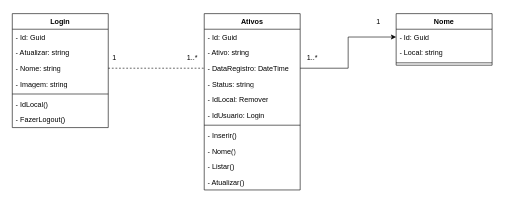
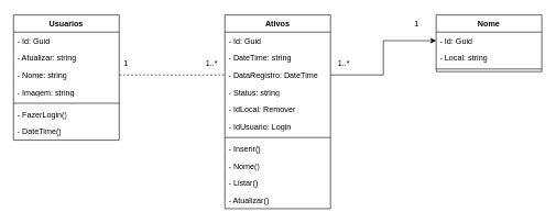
- <mxCell id="2" value="Login" style="swimlane;fontStyle=1;align=center;verticalAlign=top;childLayout=stackLayout;horizontal=1;startSize=26;horizontalStack=0;resizeParent=1;resizeParentMax=0;resizeLast=0;collapsible=1;marginBottom=0;whiteSpace=wrap;html=1;" vertex="1" parent="1"><mxGeometry x="20" y="22" width="160" height="190" as="geometry" /></mxCell>
+ <mxCell id="2" value="Usuarios" style="swimlane;fontStyle=1;align=center;verticalAlign=top;childLayout=stackLayout;horizontal=1;startSize=26;horizontalStack=0;resizeParent=1;resizeParentMax=0;resizeLast=0;collapsible=1;marginBottom=0;whiteSpace=wrap;html=1;" vertex="1" parent="1"><mxGeometry x="20" y="22" width="160" height="190" as="geometry" /></mxCell>
- <mxCell id="12" value="- Ativo: string" style="text;strokeColor=none;fillColor=none;align=left;verticalAlign=top;spacingLeft=4;spacingRight=4;overflow=hidden;rotatable=0;points=[[0,0.5],[1,0.5]];portConstraint=eastwest;whiteSpace=wrap;html=1;" vertex="1" parent="10"><mxGeometry y="52" width="160" height="26" as="geometry" /></mxCell>
+ <mxCell id="12" value="- DateTime: string" style="text;strokeColor=none;fillColor=none;align=left;verticalAlign=top;spacingLeft=4;spacingRight=4;overflow=hidden;rotatable=0;points=[[0,0.5],[1,0.5]];portConstraint=eastwest;whiteSpace=wrap;html=1;" vertex="1" parent="10"><mxGeometry y="52" width="160" height="26" as="geometry" /></mxCell>
- <mxCell id="8" value="- IdLocal()" style="text;strokeColor=none;fillColor=none;align=left;verticalAlign=top;spacingLeft=4;spacingRight=4;overflow=hidden;rotatable=0;points=[[0,0.5],[1,0.5]];portConstraint=eastwest;whiteSpace=wrap;html=1;" vertex="1" parent="2"><mxGeometry y="138" width="160" height="26" as="geometry" /></mxCell>
+ <mxCell id="8" value="- FazerLogin()" style="text;strokeColor=none;fillColor=none;align=left;verticalAlign=top;spacingLeft=4;spacingRight=4;overflow=hidden;rotatable=0;points=[[0,0.5],[1,0.5]];portConstraint=eastwest;whiteSpace=wrap;html=1;" vertex="1" parent="2"><mxGeometry y="138" width="160" height="26" as="geometry" /></mxCell>
- <mxCell id="9" value="- FazerLogout()" style="text;strokeColor=none;fillColor=none;align=left;verticalAlign=top;spacingLeft=4;spacingRight=4;overflow=hidden;rotatable=0;points=[[0,0.5],[1,0.5]];portConstraint=eastwest;whiteSpace=wrap;html=1;" vertex="1" parent="2"><mxGeometry y="164" width="160" height="26" as="geometry" /></mxCell>
+ <mxCell id="9" value="- DateTime()" style="text;strokeColor=none;fillColor=none;align=left;verticalAlign=top;spacingLeft=4;spacingRight=4;overflow=hidden;rotatable=0;points=[[0,0.5],[1,0.5]];portConstraint=eastwest;whiteSpace=wrap;html=1;" vertex="1" parent="2"><mxGeometry y="164" width="160" height="26" as="geometry" /></mxCell>
